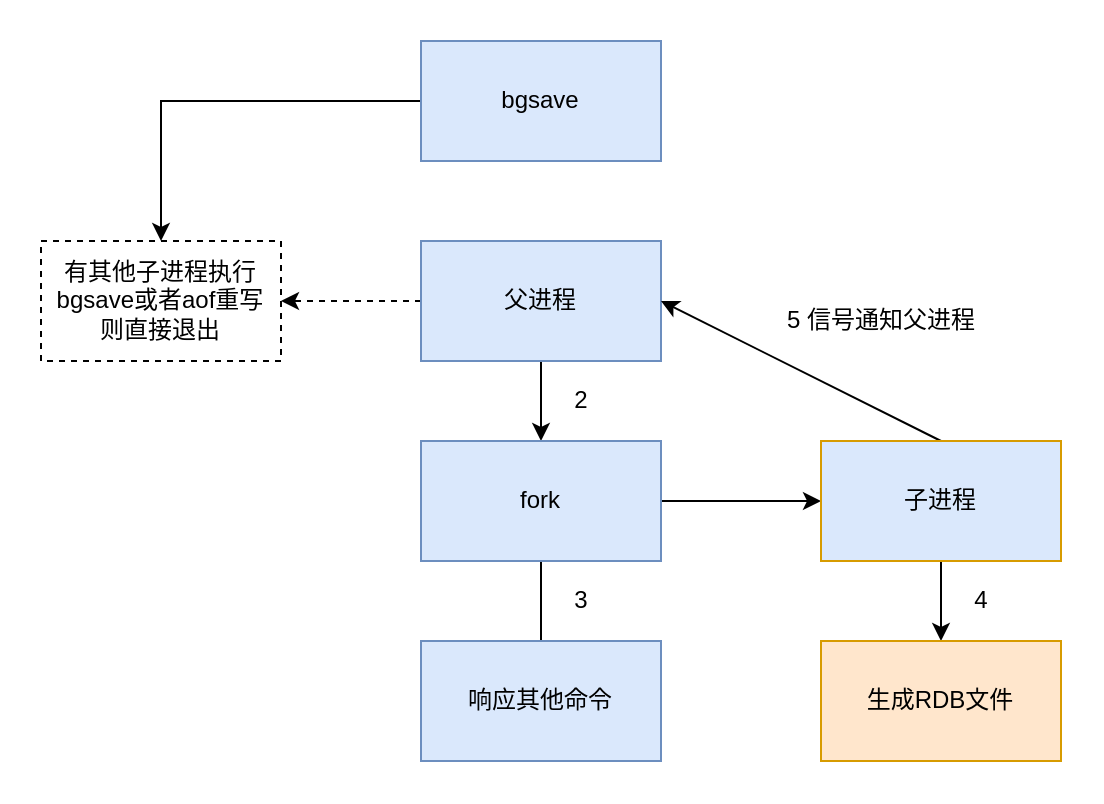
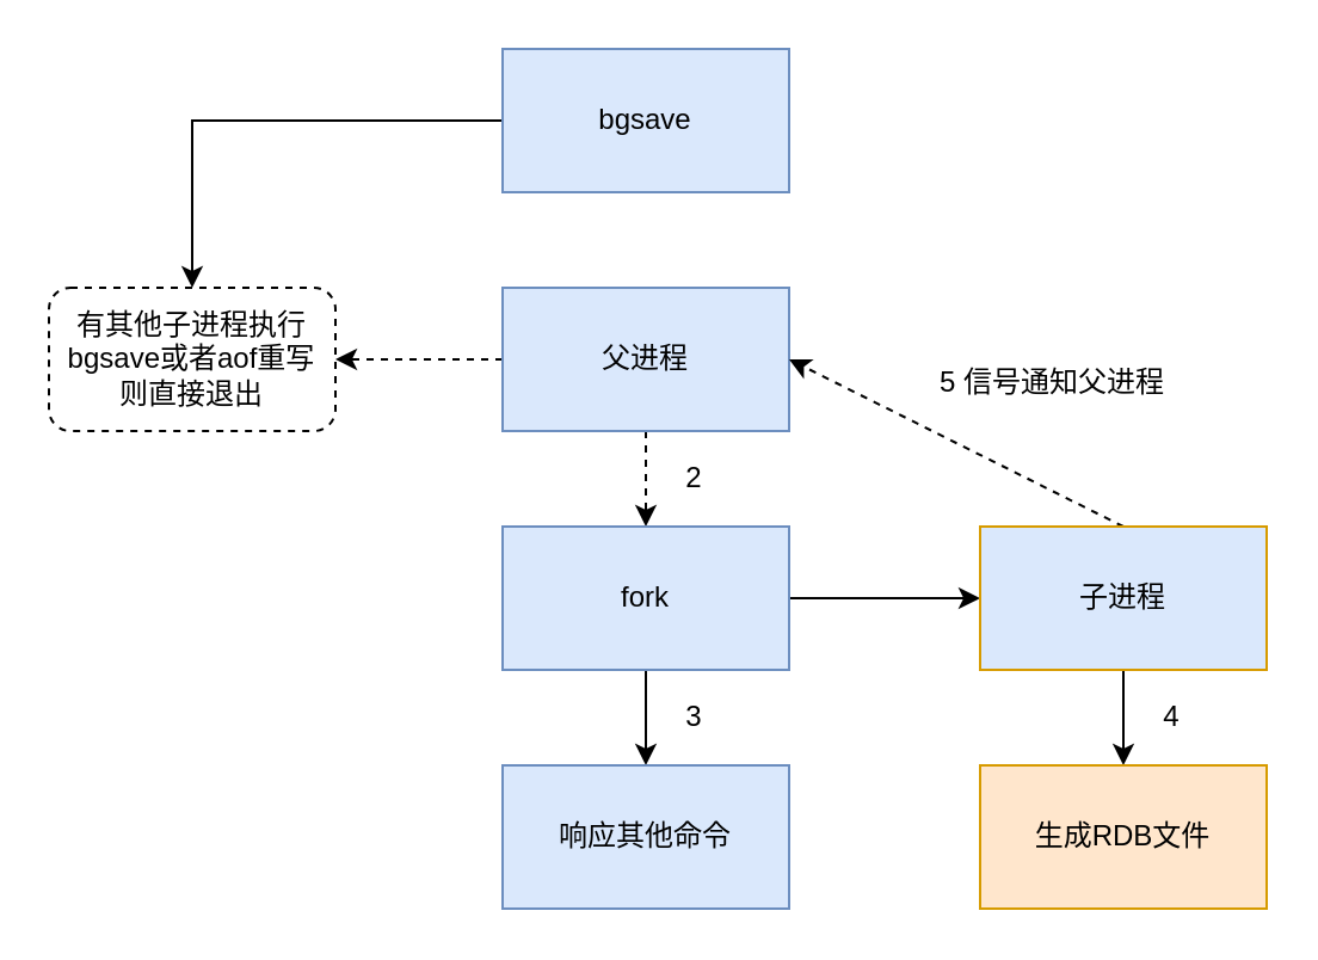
- <mxCell id="15" value="&lt;span&gt;有其他子进程执行&lt;br&gt;&lt;/span&gt;bgsave或者aof重写&lt;br&gt;则直接退出" style="whiteSpace=wrap;html=1;dashed=1;rounded=0;" vertex="1" parent="1"><mxGeometry x="20" y="120" width="120" height="60" as="geometry" /></mxCell>
+ <mxCell id="15" value="&lt;span&gt;有其他子进程执行&lt;br&gt;&lt;/span&gt;bgsave或者aof重写&lt;br&gt;则直接退出" style="rounded=1;whiteSpace=wrap;html=1;dashed=1;" vertex="1" parent="1"><mxGeometry x="20" y="120" width="120" height="60" as="geometry" /></mxCell>
- <mxCell id="11" style="rounded=0;orthogonalLoop=1;jettySize=auto;html=1;exitX=0.5;exitY=0;exitDx=0;exitDy=0;entryX=1;entryY=0.5;entryDx=0;entryDy=0;" edge="1" parent="1" source="13" target="6"><mxGeometry relative="1" as="geometry" /></mxCell>
+ <mxCell id="11" style="rounded=0;orthogonalLoop=1;jettySize=auto;html=1;exitX=0.5;exitY=0;exitDx=0;exitDy=0;entryX=1;entryY=0.5;entryDx=0;entryDy=0;dashed=1;" edge="1" parent="1" source="13" target="6"><mxGeometry relative="1" as="geometry" /></mxCell>
- <mxCell id="4" value="" style="edgeStyle=orthogonalEdgeStyle;rounded=0;orthogonalLoop=1;jettySize=auto;html=1;" edge="1" parent="1" source="6" target="9"><mxGeometry relative="1" as="geometry" /></mxCell>
+ <mxCell id="4" value="" style="edgeStyle=orthogonalEdgeStyle;rounded=0;orthogonalLoop=1;jettySize=auto;html=1;dashed=1;" edge="1" parent="1" source="6" target="9"><mxGeometry relative="1" as="geometry" /></mxCell>
- <mxCell id="7" value="" style="edgeStyle=orthogonalEdgeStyle;rounded=0;orthogonalLoop=1;jettySize=auto;html=1;endArrow=none;" edge="1" parent="1" source="9" target="10"><mxGeometry relative="1" as="geometry" /></mxCell>
+ <mxCell id="7" value="" style="edgeStyle=orthogonalEdgeStyle;rounded=0;orthogonalLoop=1;jettySize=auto;html=1;" edge="1" parent="1" source="9" target="10"><mxGeometry relative="1" as="geometry" /></mxCell>
